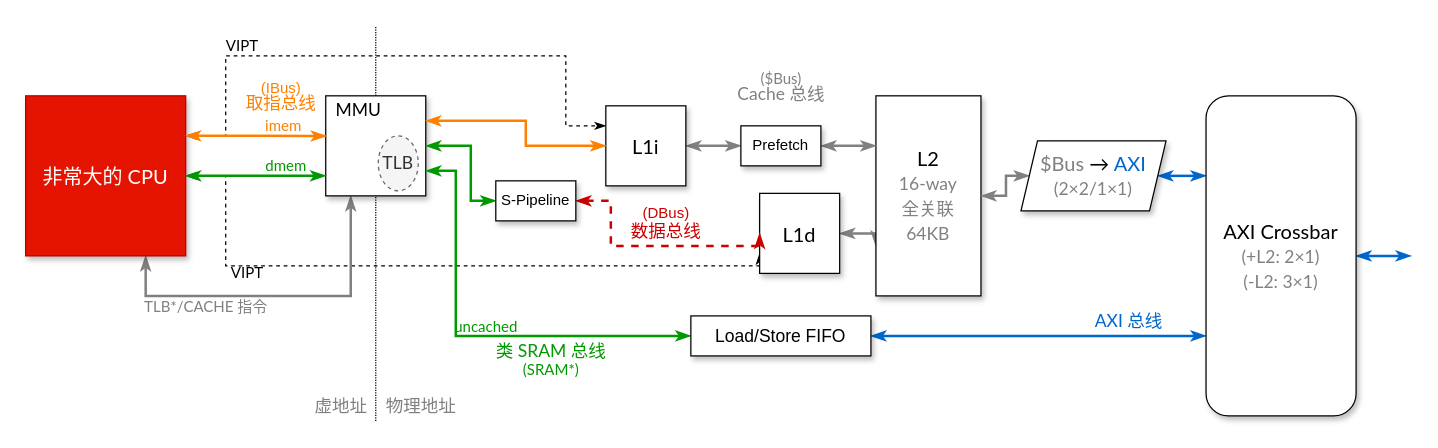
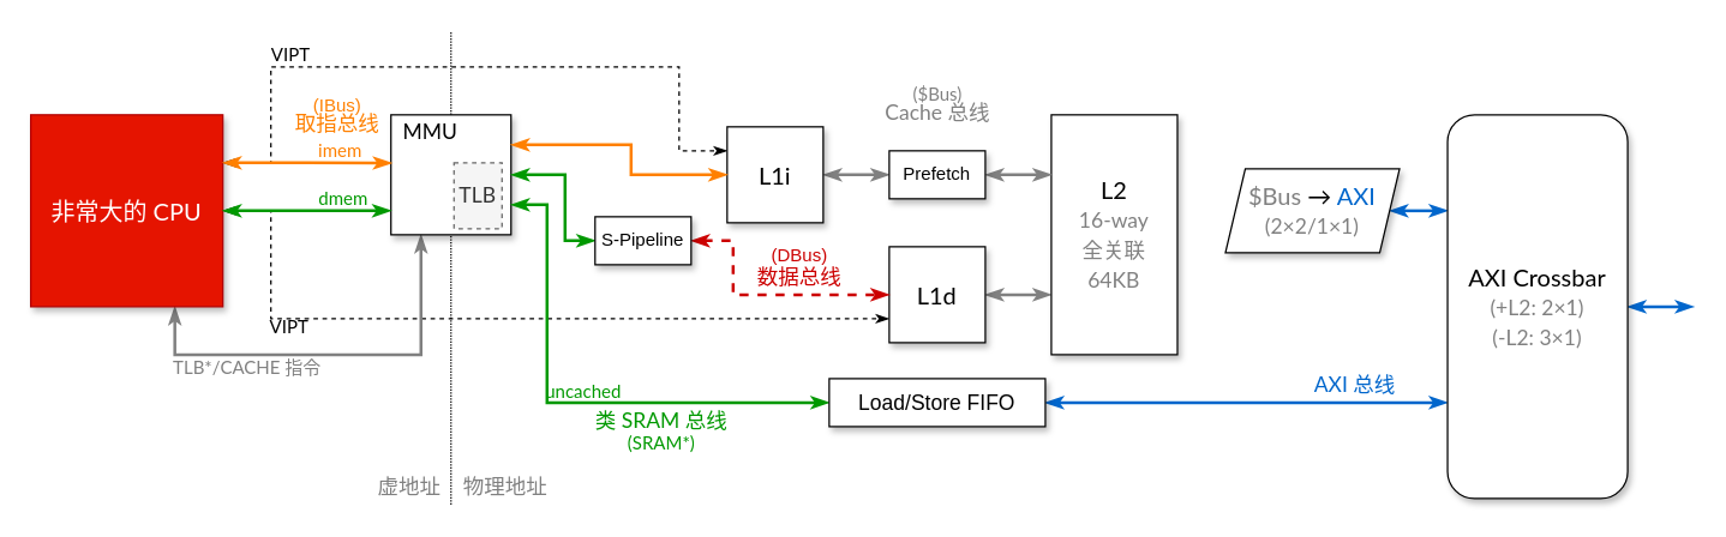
- <mxCell id="34" value="TLB" style="ellipse;whiteSpace=wrap;html=1;shadow=0;labelBackgroundColor=none;strokeColor=#666666;fontFamily=Lato;fontSize=14;fontColor=#333333;fillColor=#f5f5f5;dashed=1;" parent="1" vertex="1"><mxGeometry x="302" y="108" width="32" height="44" as="geometry" /></mxCell>
+ <mxCell id="34" value="TLB" style="rounded=0;whiteSpace=wrap;html=1;shadow=0;labelBackgroundColor=none;strokeColor=#666666;fontFamily=Lato;fontSize=14;fontColor=#333333;fillColor=#f5f5f5;dashed=1;" parent="1" vertex="1"><mxGeometry x="302" y="108" width="32" height="44" as="geometry" /></mxCell>
- <mxCell id="36" style="edgeStyle=orthogonalEdgeStyle;rounded=0;orthogonalLoop=1;jettySize=auto;html=1;exitX=0;exitY=0.5;exitDx=0;exitDy=0;entryX=1;entryY=0.5;entryDx=0;entryDy=0;startArrow=classicThin;startFill=1;endArrow=classicThin;endFill=1;strokeColor=#808080;strokeWidth=2;fontFamily=Lato;fontSize=14;fontColor=#808080;" parent="1" source="37" target="25" edge="1"><mxGeometry relative="1" as="geometry"><Array as="points"><mxPoint x="804" y="140" /><mxPoint x="804" y="156" /></Array></mxGeometry></mxCell>
- <mxCell id="15" value="L1d" style="rounded=0;whiteSpace=wrap;html=1;labelBackgroundColor=none;fontFamily=Lato;fontSize=16;fontColor=#000000;shadow=1;" parent="1" vertex="1"><mxGeometry x="607" y="154" width="64" height="64" as="geometry" /></mxCell>
+ <mxCell id="15" value="L1d" style="rounded=0;whiteSpace=wrap;html=1;labelBackgroundColor=none;fontFamily=Lato;fontSize=16;fontColor=#000000;shadow=1;" parent="1" vertex="1"><mxGeometry x="592" y="164" width="64" height="64" as="geometry" /></mxCell>
